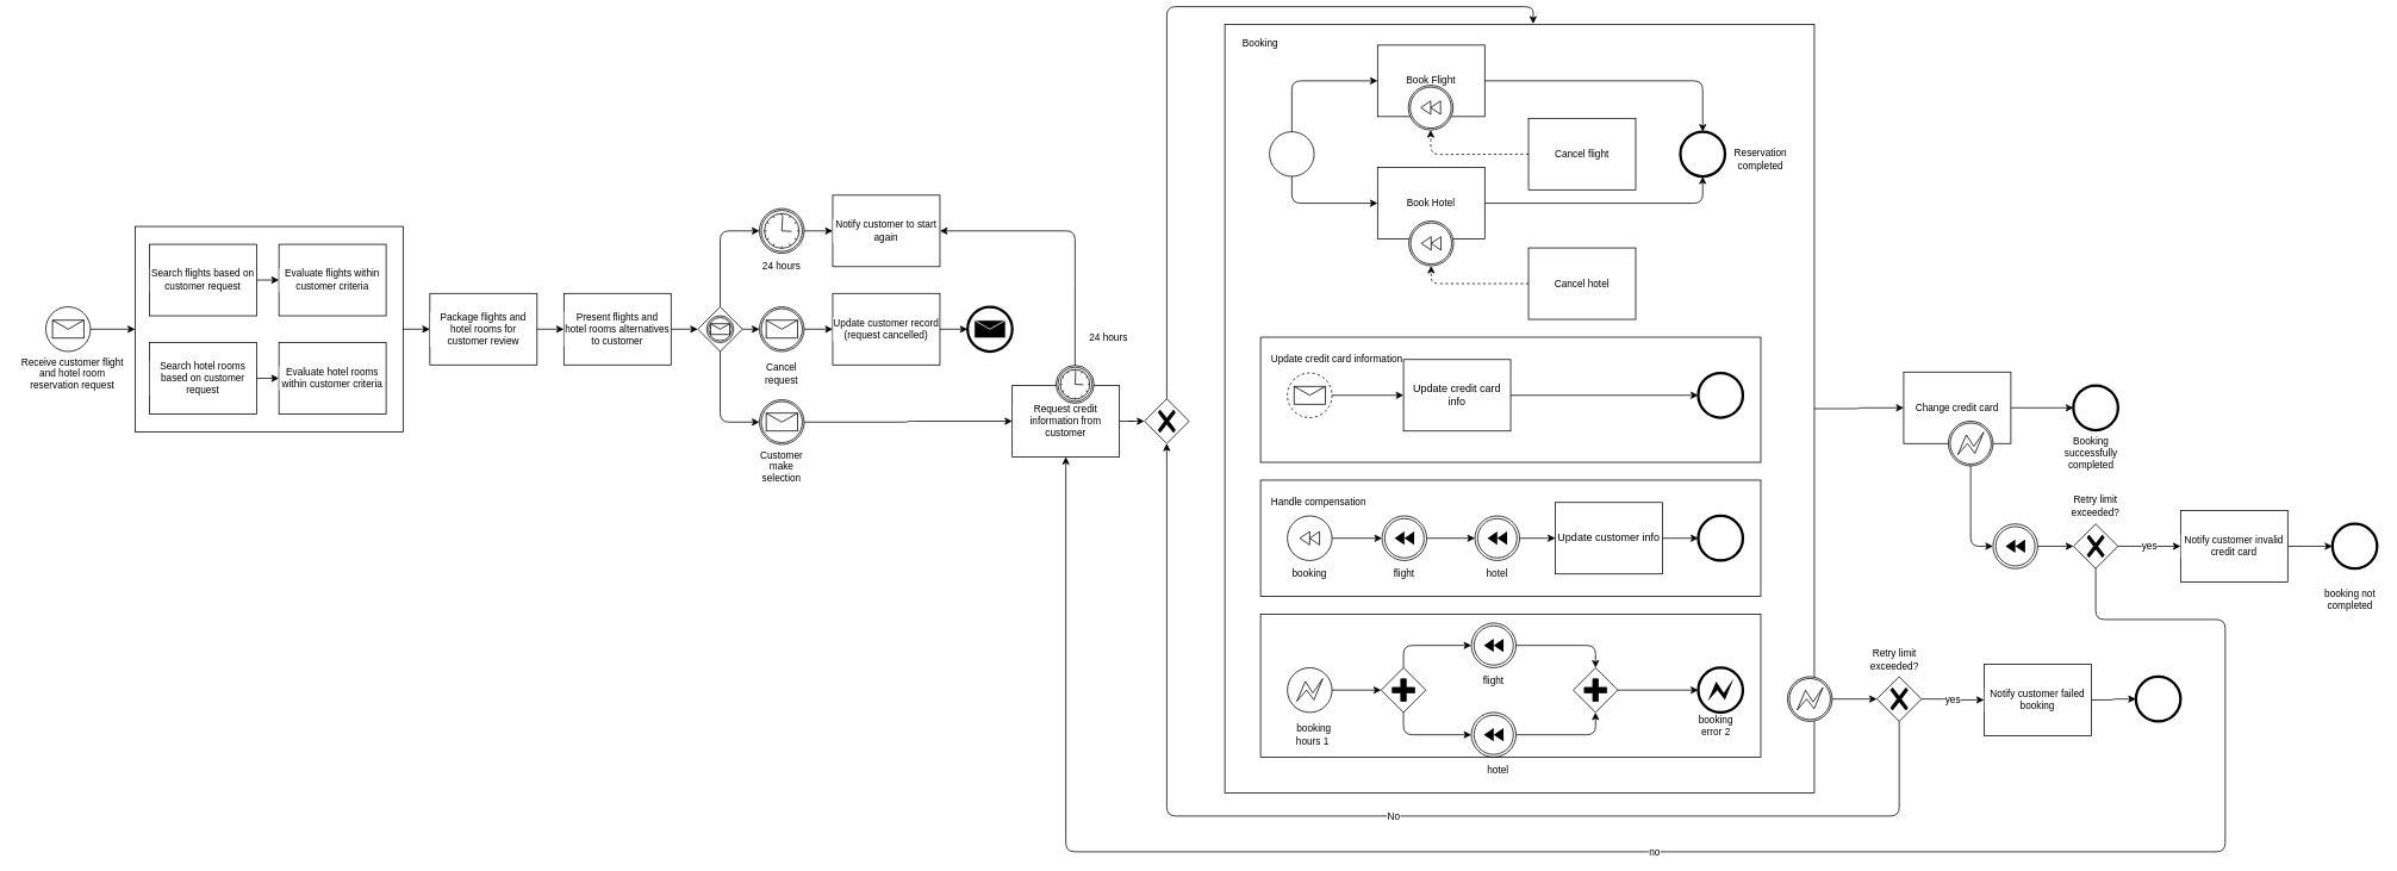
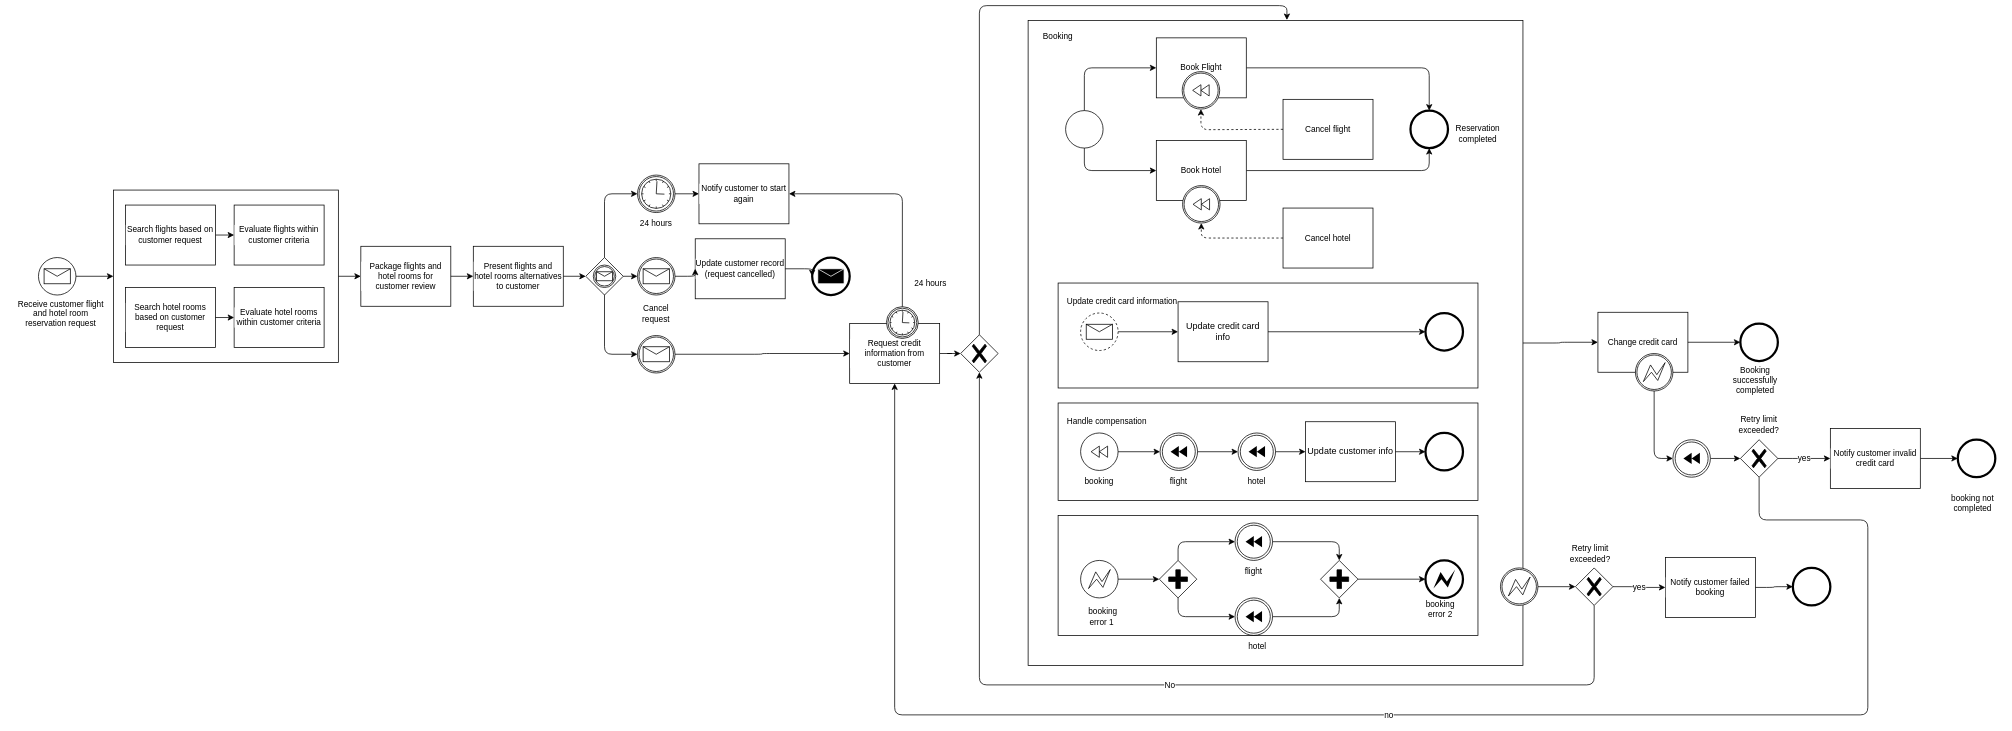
- <mxCell id="27" value="Update customer record (request cancelled)" style="points=[[0.25,0,0],[0.5,0,0],[0.75,0,0],[1,0.25,0],[1,0.5,0],[1,0.75,0],[0.75,1,0],[0.5,1,0],[0.25,1,0],[0,0.75,0],[0,0.5,0],[0,0.25,0]];shape=mxgraph.bpmn.task2;whiteSpace=wrap;rectStyle=rounded;size=10;html=1;container=1;expand=0;collapsible=0;taskMarker=abstract;fontFamily=Helvetica;fontSize=11;fontColor=default;labelBackgroundColor=default;" parent="1" vertex="1"><mxGeometry x="931" y="321" width="120" height="80" as="geometry" /></mxCell>
+ <mxCell id="27" value="Update customer record (request cancelled)" style="points=[[0.25,0,0],[0.5,0,0],[0.75,0,0],[1,0.25,0],[1,0.5,0],[1,0.75,0],[0.75,1,0],[0.5,1,0],[0.25,1,0],[0,0.75,0],[0,0.5,0],[0,0.25,0]];shape=mxgraph.bpmn.task2;whiteSpace=wrap;rectStyle=rounded;size=10;html=1;container=1;expand=0;collapsible=0;taskMarker=abstract;fontFamily=Helvetica;fontSize=11;fontColor=default;labelBackgroundColor=default;" parent="1" vertex="1"><mxGeometry x="926" y="311" width="120" height="80" as="geometry" /></mxCell>
- <mxCell id="122" value="Customer make selection" style="text;html=1;align=center;verticalAlign=middle;whiteSpace=wrap;rounded=0;fontFamily=Helvetica;fontSize=11;fontColor=default;labelBackgroundColor=default;" vertex="1" parent="1"><mxGeometry x="844" y="500" width="60" height="30" as="geometry" /></mxCell>
- <mxCell id="54" value="booking hours 1&amp;nbsp;" style="text;html=1;align=center;verticalAlign=middle;whiteSpace=wrap;rounded=0;fontFamily=Helvetica;fontSize=11;fontColor=default;labelBackgroundColor=default;" vertex="1" parent="39"><mxGeometry x="30" y="120" width="60" height="30" as="geometry" /></mxCell>
+ <mxCell id="54" value="booking error 1&amp;nbsp;" style="text;html=1;align=center;verticalAlign=middle;whiteSpace=wrap;rounded=0;fontFamily=Helvetica;fontSize=11;fontColor=default;labelBackgroundColor=default;" vertex="1" parent="39"><mxGeometry x="30" y="120" width="60" height="30" as="geometry" /></mxCell>
